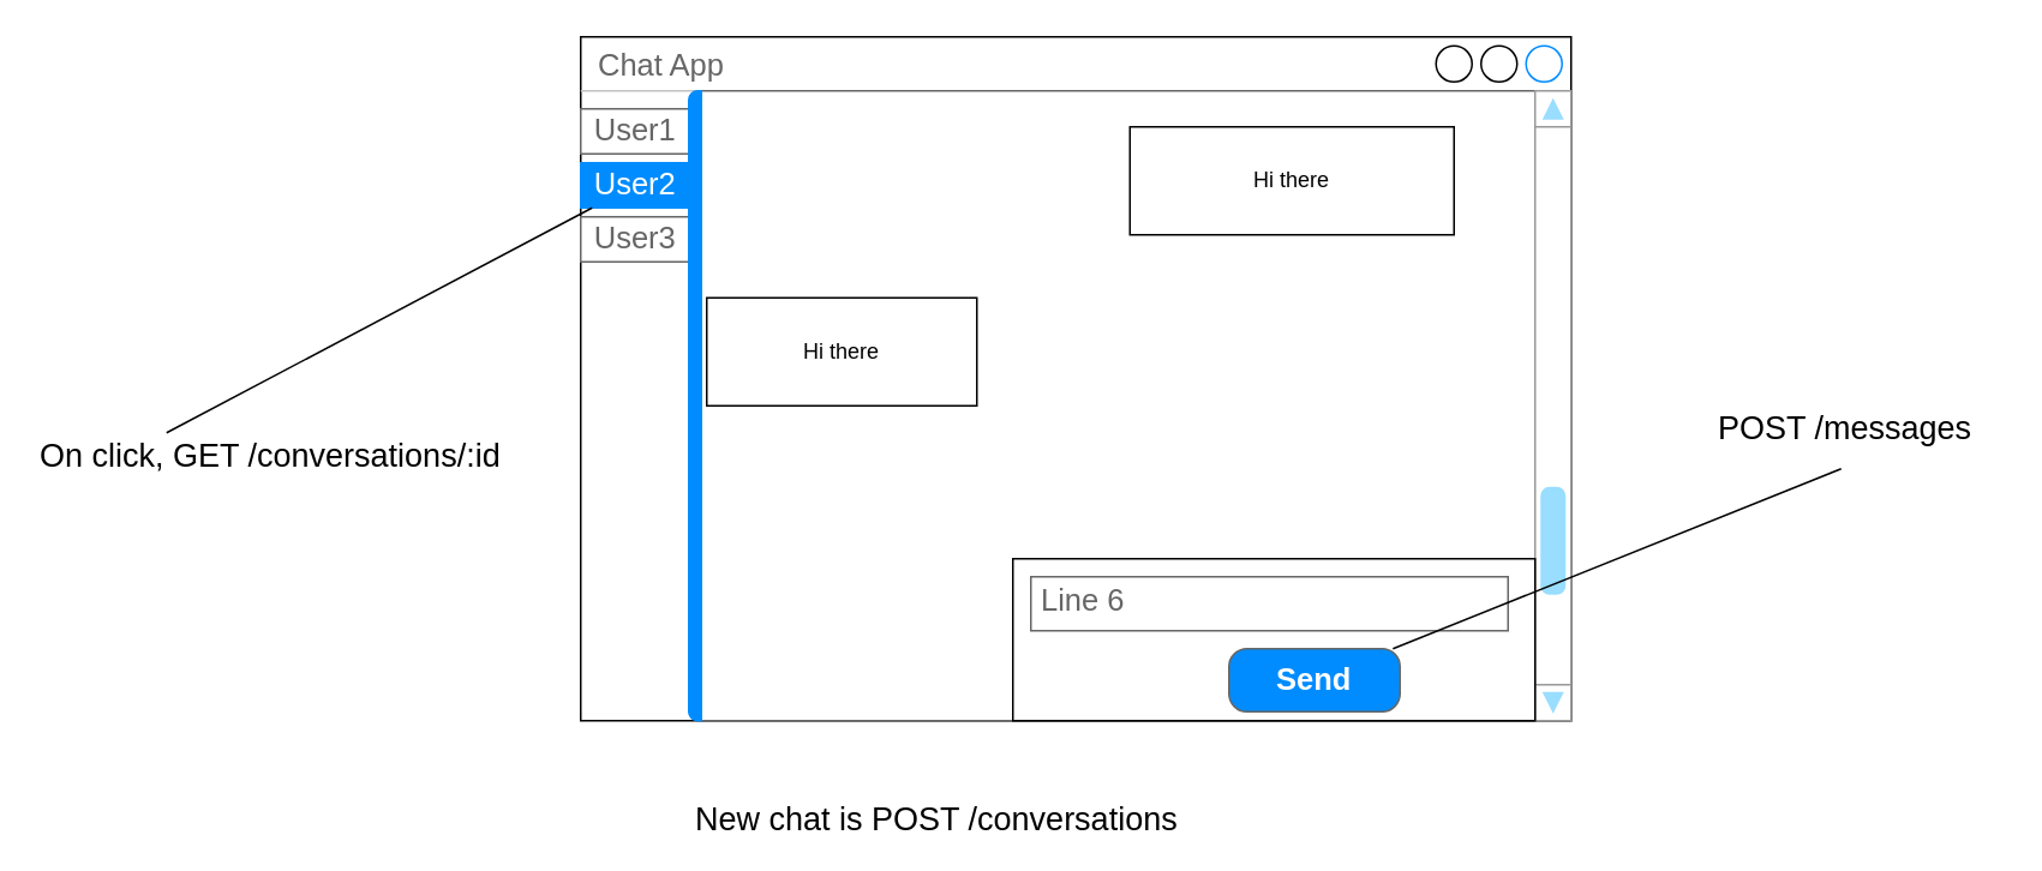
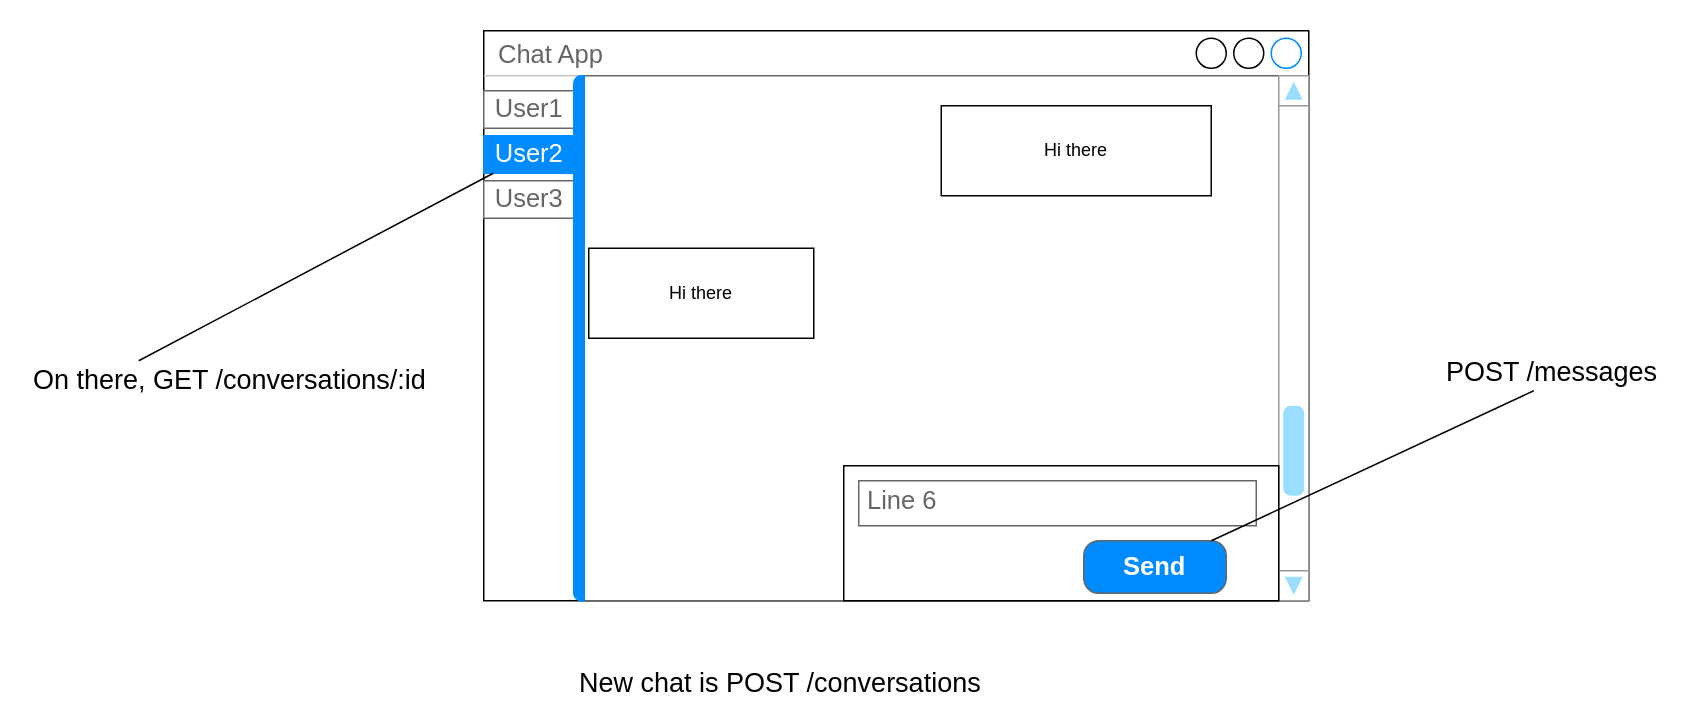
- <mxCell id="14" value="&lt;span style=&quot;font-size: 18px&quot;&gt;POST /messages&lt;/span&gt;" style="text;html=1;resizable=0;points=[];autosize=1;align=left;verticalAlign=top;spacingTop=-4;" vertex="1" parent="1"><mxGeometry x="952" y="225" width="160" height="20" as="geometry" /></mxCell>
+ <mxCell id="14" value="&lt;span style=&quot;font-size: 18px&quot;&gt;POST /messages&lt;/span&gt;" style="text;html=1;resizable=0;points=[];autosize=1;align=left;verticalAlign=top;spacingTop=-4;" vertex="1" parent="1"><mxGeometry x="962" y="235" width="160" height="20" as="geometry" /></mxCell>
- <mxCell id="16" value="&lt;font style=&quot;font-size: 18px&quot;&gt;On click, GET /conversations/:id&lt;/font&gt;" style="text;html=1;resizable=0;points=[];autosize=1;align=left;verticalAlign=top;spacingTop=-4;" vertex="1" parent="1"><mxGeometry x="20" y="240" width="270" height="20" as="geometry" /></mxCell>
+ <mxCell id="16" value="&lt;font style=&quot;font-size: 18px&quot;&gt;On there, GET /conversations/:id&lt;/font&gt;" style="text;html=1;resizable=0;points=[];autosize=1;align=left;verticalAlign=top;spacingTop=-4;" vertex="1" parent="1"><mxGeometry x="20" y="240" width="270" height="20" as="geometry" /></mxCell>
- <mxCell id="13" value="Send" style="strokeWidth=1;shadow=0;dashed=0;align=center;html=1;shape=mxgraph.mockup.buttons.button;strokeColor=#666666;fontColor=#ffffff;mainText=;buttonStyle=round;fontSize=17;fontStyle=1;fillColor=#008cff;whiteSpace=wrap;" parent="3" vertex="1"><mxGeometry x="360" y="310" width="95" height="35" as="geometry" /></mxCell>
+ <mxCell id="13" value="Send" style="strokeWidth=1;shadow=0;dashed=0;align=center;html=1;shape=mxgraph.mockup.buttons.button;strokeColor=#666666;fontColor=#ffffff;mainText=;buttonStyle=round;fontSize=17;fontStyle=1;fillColor=#008cff;whiteSpace=wrap;" parent="3" vertex="1"><mxGeometry x="400" y="310" width="95" height="35" as="geometry" /></mxCell>
